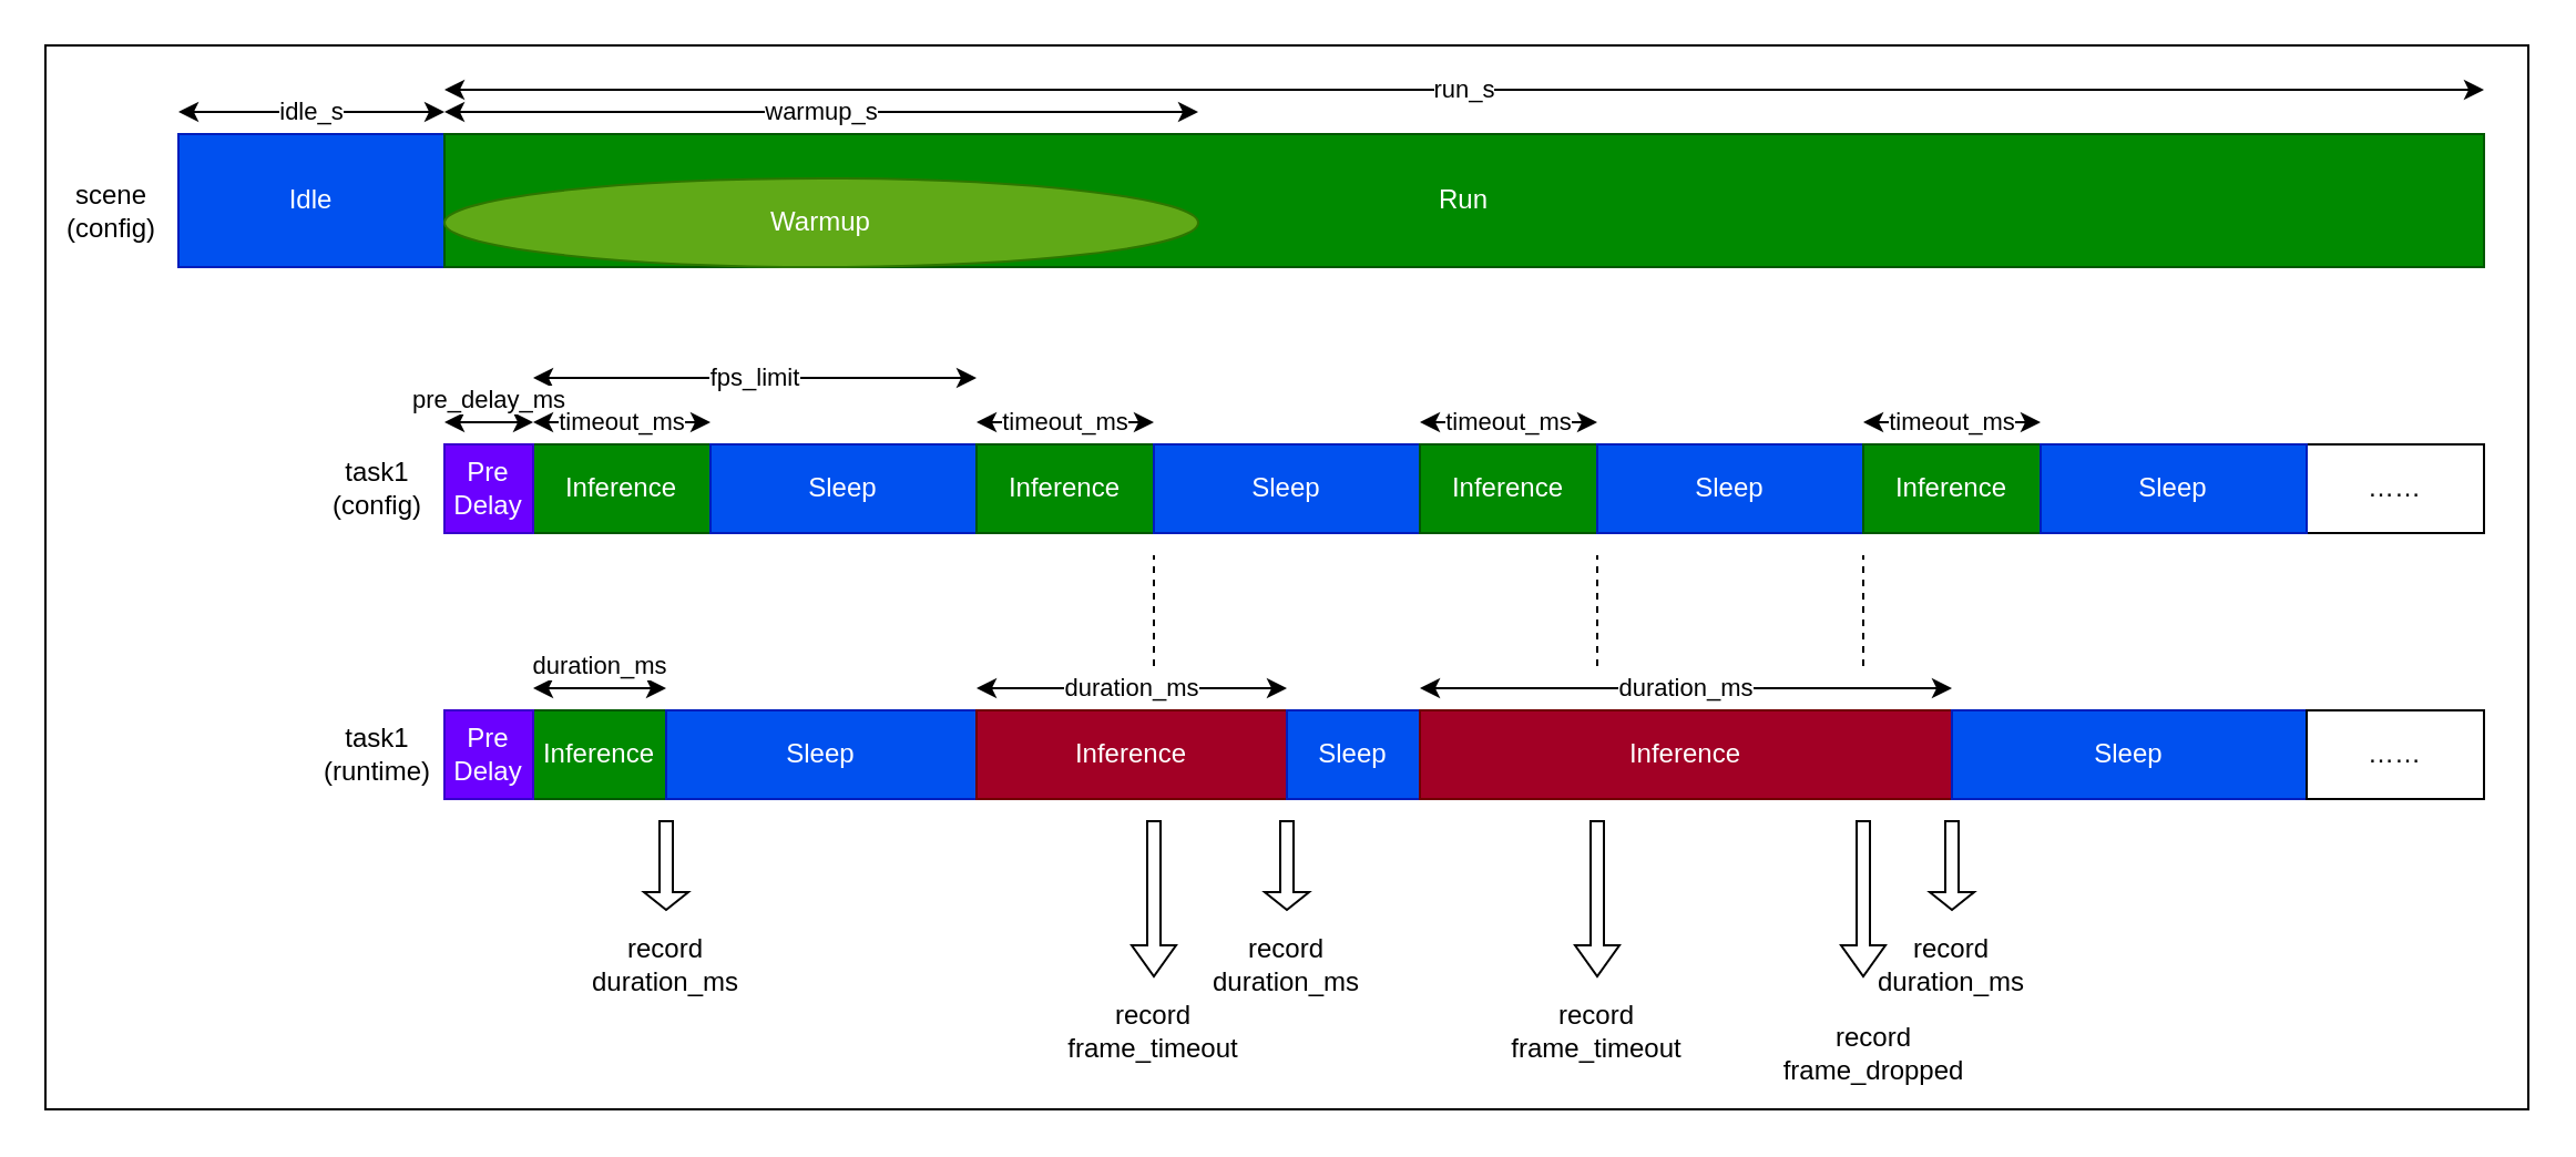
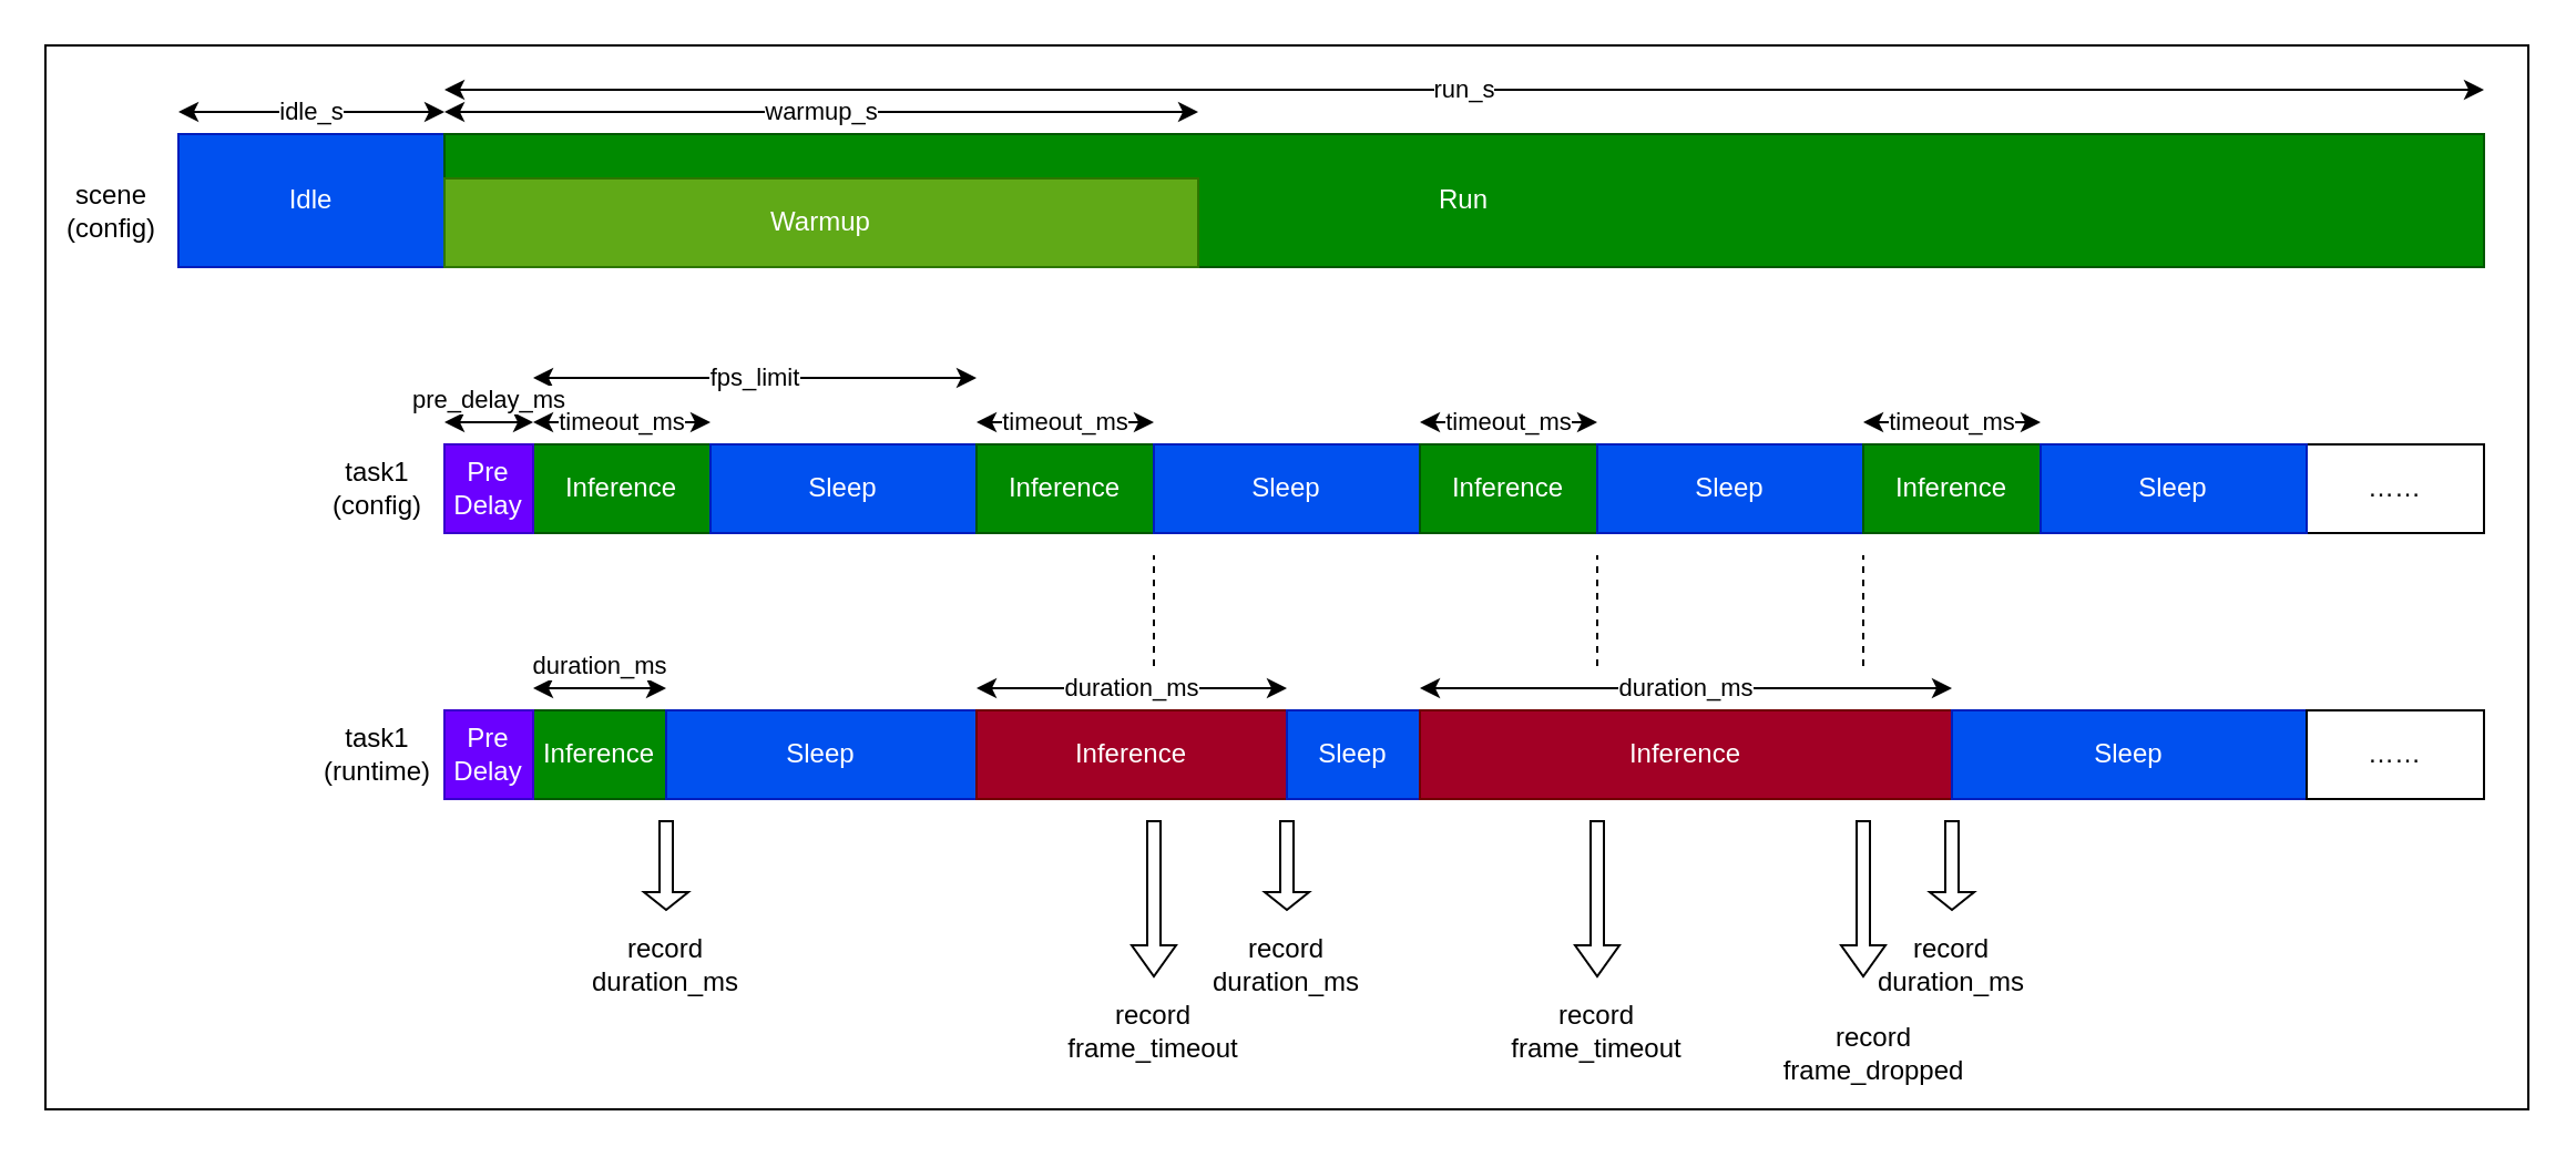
- <mxCell id="10" value="Warmup" style="ellipse;whiteSpace=wrap;html=1;fillColor=#60a917;fontColor=#ffffff;strokeColor=#2D7600;" parent="1" vertex="1"><mxGeometry x="200" y="80" width="340" height="40" as="geometry" /></mxCell>
+ <mxCell id="10" value="Warmup" style="rounded=0;whiteSpace=wrap;html=1;fillColor=#60a917;fontColor=#ffffff;strokeColor=#2D7600;" parent="1" vertex="1"><mxGeometry x="200" y="80" width="340" height="40" as="geometry" /></mxCell>
